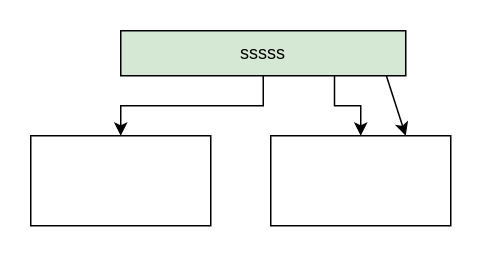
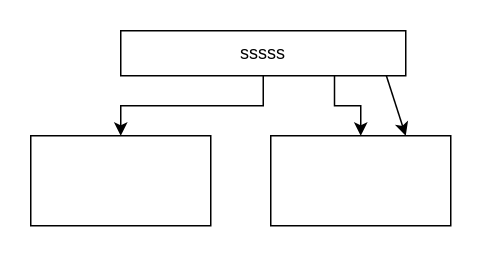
- <mxCell id="4" value="sssss" style="rounded=0;whiteSpace=wrap;html=1;fillColor=#d5e8d4;" vertex="1" parent="1"><mxGeometry x="80" y="20" width="190" height="30" as="geometry" /></mxCell>
+ <mxCell id="4" value="sssss" style="rounded=0;whiteSpace=wrap;html=1;" vertex="1" parent="1"><mxGeometry x="80" y="20" width="190" height="30" as="geometry" /></mxCell>
